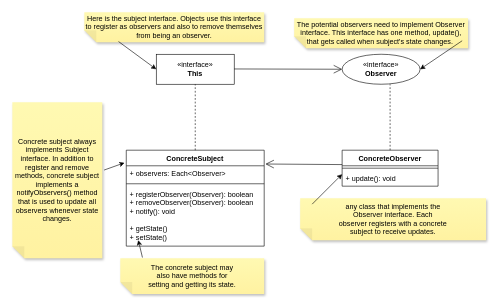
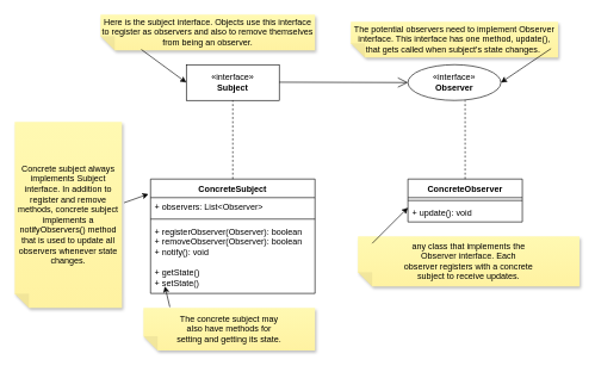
- <mxCell id="2" value="«interface»&lt;br&gt;&lt;b&gt;This&lt;br&gt;&lt;/b&gt;" style="html=1;whiteSpace=wrap;" vertex="1" parent="1"><mxGeometry x="260" y="90" width="130" height="50" as="geometry" /></mxCell>
+ <mxCell id="2" value="«interface»&lt;br&gt;&lt;b&gt;Subject&lt;br&gt;&lt;/b&gt;" style="html=1;whiteSpace=wrap;" vertex="1" parent="1"><mxGeometry x="260" y="90" width="130" height="50" as="geometry" /></mxCell>
- <mxCell id="19" value="" style="endArrow=open;endFill=1;endSize=12;html=1;rounded=0;entryX=1.009;entryY=0.144;entryDx=0;entryDy=0;entryPerimeter=0;exitX=0;exitY=0.4;exitDx=0;exitDy=0;exitPerimeter=0;" edge="1" parent="1" source="8" target="4"><mxGeometry width="160" relative="1" as="geometry"><mxPoint x="400" y="210" as="sourcePoint" /><mxPoint x="560" y="210" as="targetPoint" /></mxGeometry></mxCell>
- <mxCell id="5" value="+ observers: Each&amp;lt;Observer&amp;gt;" style="text;strokeColor=none;fillColor=none;align=left;verticalAlign=top;spacingLeft=4;spacingRight=4;overflow=hidden;rotatable=0;points=[[0,0.5],[1,0.5]];portConstraint=eastwest;whiteSpace=wrap;html=1;" vertex="1" parent="4"><mxGeometry y="26" width="230" height="26" as="geometry" /></mxCell>
+ <mxCell id="5" value="+ observers: List&amp;lt;Observer&amp;gt;" style="text;strokeColor=none;fillColor=none;align=left;verticalAlign=top;spacingLeft=4;spacingRight=4;overflow=hidden;rotatable=0;points=[[0,0.5],[1,0.5]];portConstraint=eastwest;whiteSpace=wrap;html=1;" vertex="1" parent="4"><mxGeometry y="26" width="230" height="26" as="geometry" /></mxCell>
